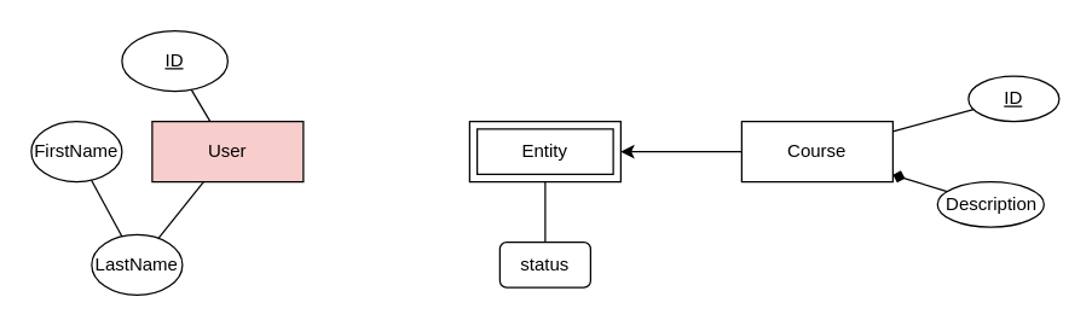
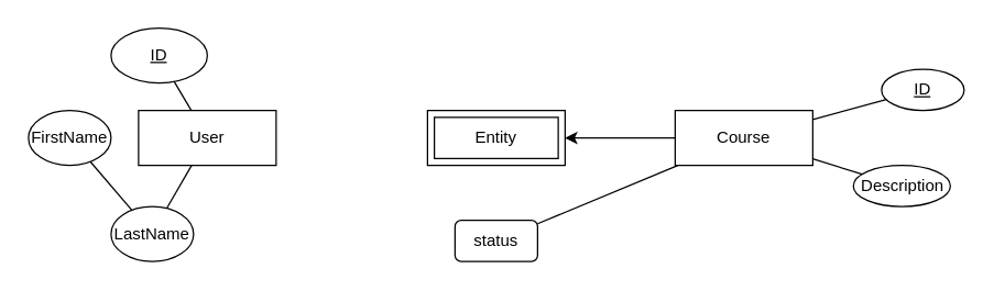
- <mxCell id="2" value="User" style="whiteSpace=wrap;html=1;align=center;fontStyle=0;fillColor=#f8cecc;" vertex="1" parent="1"><mxGeometry x="100" y="80" width="100" height="40" as="geometry" /></mxCell>
+ <mxCell id="2" value="User" style="whiteSpace=wrap;html=1;align=center;fontStyle=0" vertex="1" parent="1"><mxGeometry x="100" y="80" width="100" height="40" as="geometry" /></mxCell>
- <mxCell id="15" value="" style="endArrow=diamond;html=1;rounded=0;" edge="1" parent="1" source="14" target="5"><mxGeometry width="50" height="50" relative="1" as="geometry"><mxPoint x="753.5" y="460" as="sourcePoint" /><mxPoint x="580.5" y="120" as="targetPoint" /></mxGeometry></mxCell>
+ <mxCell id="15" value="" style="endArrow=none;html=1;rounded=0;" edge="1" parent="1" source="14" target="5"><mxGeometry width="50" height="50" relative="1" as="geometry"><mxPoint x="753.5" y="460" as="sourcePoint" /><mxPoint x="580.5" y="120" as="targetPoint" /></mxGeometry></mxCell>
- <mxCell id="17" value="" style="endArrow=none;html=1;rounded=0;" edge="1" parent="1" source="16" target="3"><mxGeometry width="50" height="50" relative="1" as="geometry"><mxPoint x="468" y="590" as="sourcePoint" /><mxPoint x="381.889" y="90" as="targetPoint" /></mxGeometry></mxCell>
+ <mxCell id="17" value="" style="endArrow=none;html=1;rounded=0;" edge="1" parent="1" source="16" target="5"><mxGeometry width="50" height="50" relative="1" as="geometry"><mxPoint x="468" y="590" as="sourcePoint" /><mxPoint x="381.889" y="90" as="targetPoint" /></mxGeometry></mxCell>
- <mxCell id="12" value="LastName" style="ellipse;whiteSpace=wrap;html=1;align=center;" vertex="1" parent="1"><mxGeometry x="60" y="155" width="60" height="40" as="geometry" /></mxCell>
+ <mxCell id="12" value="LastName" style="ellipse;whiteSpace=wrap;html=1;align=center;" vertex="1" parent="1"><mxGeometry x="80" y="150" width="60" height="40" as="geometry" /></mxCell>
